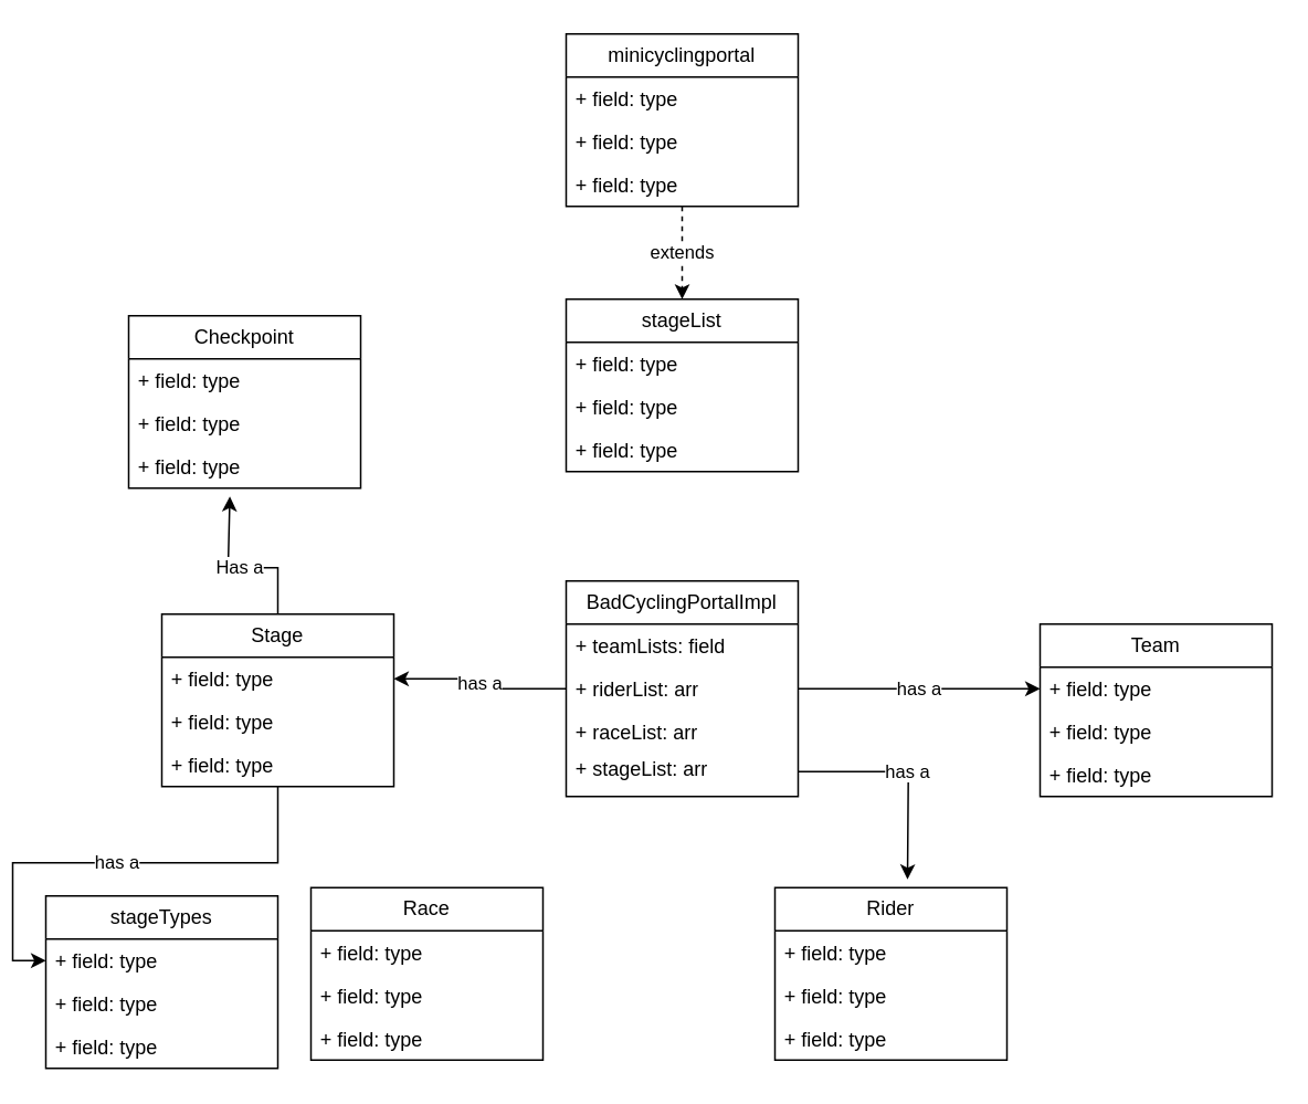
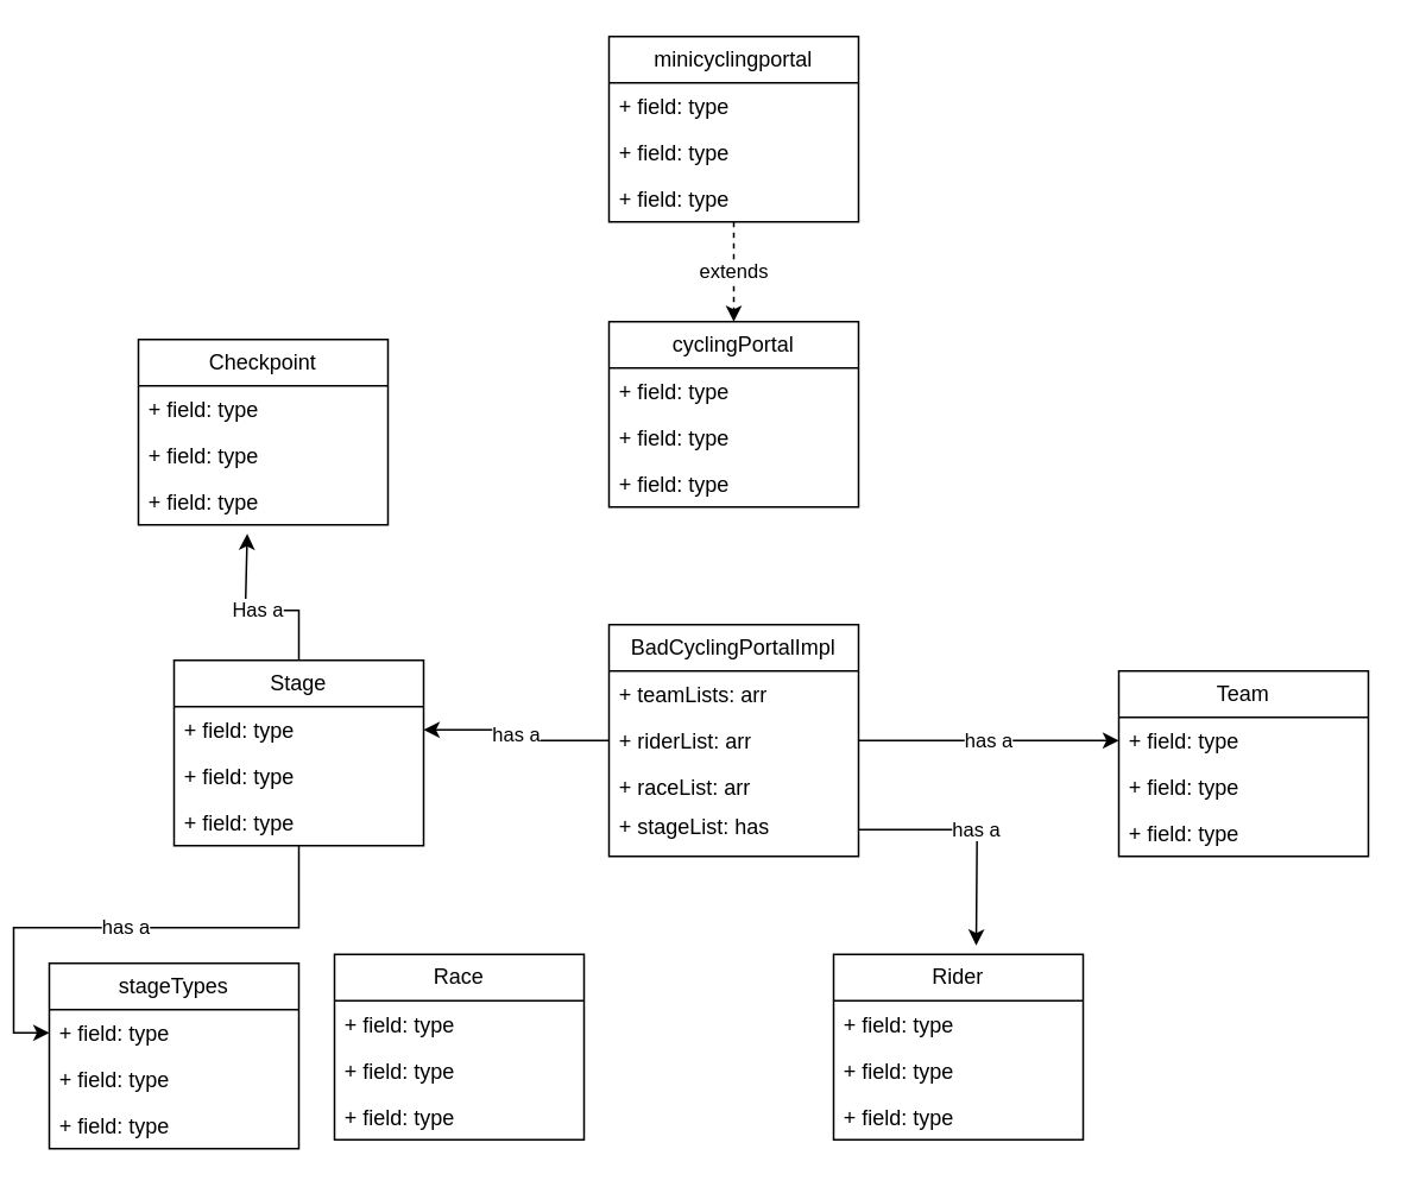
- <mxCell id="2" value="stageList" style="swimlane;fontStyle=0;childLayout=stackLayout;horizontal=1;startSize=26;fillColor=none;horizontalStack=0;resizeParent=1;resizeParentMax=0;resizeLast=0;collapsible=1;marginBottom=0;whiteSpace=wrap;html=1;" parent="1" vertex="1"><mxGeometry x="334" y="180" width="140" height="104" as="geometry" /></mxCell>
+ <mxCell id="2" value="cyclingPortal" style="swimlane;fontStyle=0;childLayout=stackLayout;horizontal=1;startSize=26;fillColor=none;horizontalStack=0;resizeParent=1;resizeParentMax=0;resizeLast=0;collapsible=1;marginBottom=0;whiteSpace=wrap;html=1;" parent="1" vertex="1"><mxGeometry x="334" y="180" width="140" height="104" as="geometry" /></mxCell>
- <mxCell id="7" value="+ teamLists: field" style="text;strokeColor=none;fillColor=none;align=left;verticalAlign=top;spacingLeft=4;spacingRight=4;overflow=hidden;rotatable=0;points=[[0,0.5],[1,0.5]];portConstraint=eastwest;whiteSpace=wrap;html=1;" vertex="1" parent="6"><mxGeometry y="26" width="140" height="26" as="geometry" /></mxCell>
+ <mxCell id="7" value="+ teamLists: arr" style="text;strokeColor=none;fillColor=none;align=left;verticalAlign=top;spacingLeft=4;spacingRight=4;overflow=hidden;rotatable=0;points=[[0,0.5],[1,0.5]];portConstraint=eastwest;whiteSpace=wrap;html=1;" vertex="1" parent="6"><mxGeometry y="26" width="140" height="26" as="geometry" /></mxCell>
- <mxCell id="11" value="+ stageList: arr" style="text;strokeColor=none;fillColor=none;align=left;verticalAlign=top;spacingLeft=4;spacingRight=4;overflow=hidden;rotatable=0;points=[[0,0.5],[1,0.5]];portConstraint=eastwest;whiteSpace=wrap;html=1;" vertex="1" parent="6"><mxGeometry y="100" width="140" height="30" as="geometry" /></mxCell>
+ <mxCell id="11" value="+ stageList: has" style="text;strokeColor=none;fillColor=none;align=left;verticalAlign=top;spacingLeft=4;spacingRight=4;overflow=hidden;rotatable=0;points=[[0,0.5],[1,0.5]];portConstraint=eastwest;whiteSpace=wrap;html=1;" vertex="1" parent="6"><mxGeometry y="100" width="140" height="30" as="geometry" /></mxCell>
